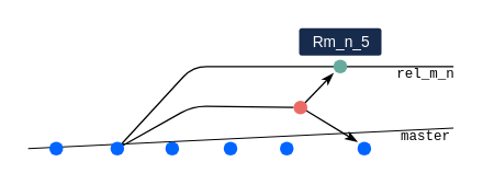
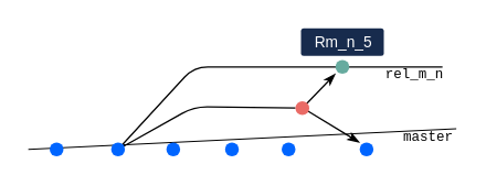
- <mxCell id="9" value="&lt;font face=&quot;Courier New&quot; style=&quot;font-size: 10px&quot;&gt;rel_m_n&lt;/font&gt;" style="text;html=1;strokeColor=none;fillColor=none;align=center;verticalAlign=middle;whiteSpace=wrap;rounded=0;" parent="1" vertex="1"><mxGeometry x="290" y="43" width="40" height="20" as="geometry" /></mxCell>
+ <mxCell id="9" value="&lt;font face=&quot;Courier New&quot; style=&quot;font-size: 10px&quot;&gt;rel_m_n&lt;/font&gt;" style="text;html=1;strokeColor=none;fillColor=none;align=center;verticalAlign=middle;whiteSpace=wrap;rounded=0;" parent="1" vertex="1"><mxGeometry x="280" y="43" width="40" height="20" as="geometry" /></mxCell>
